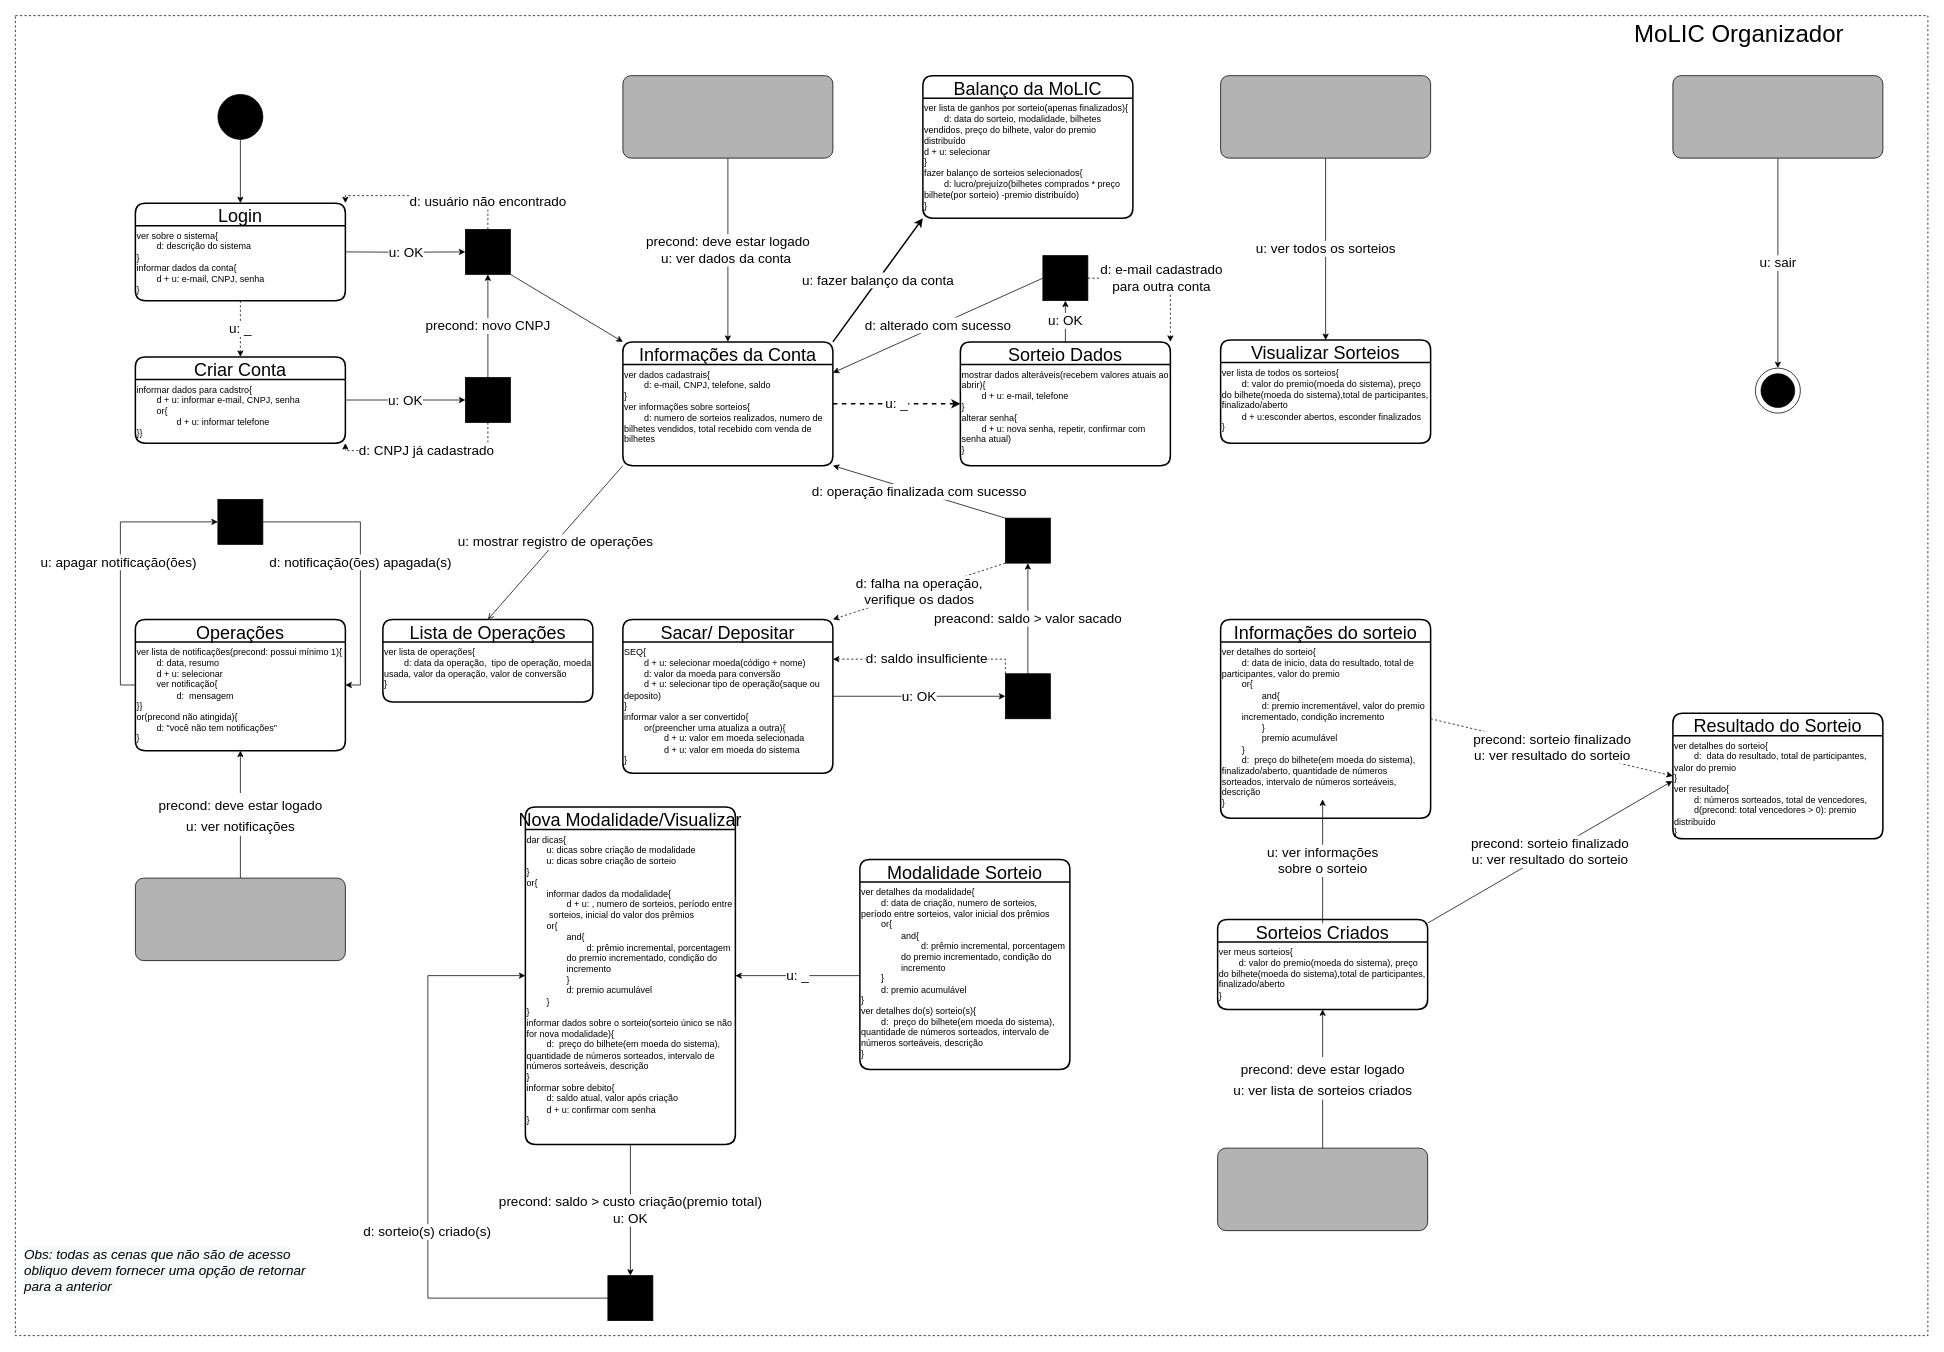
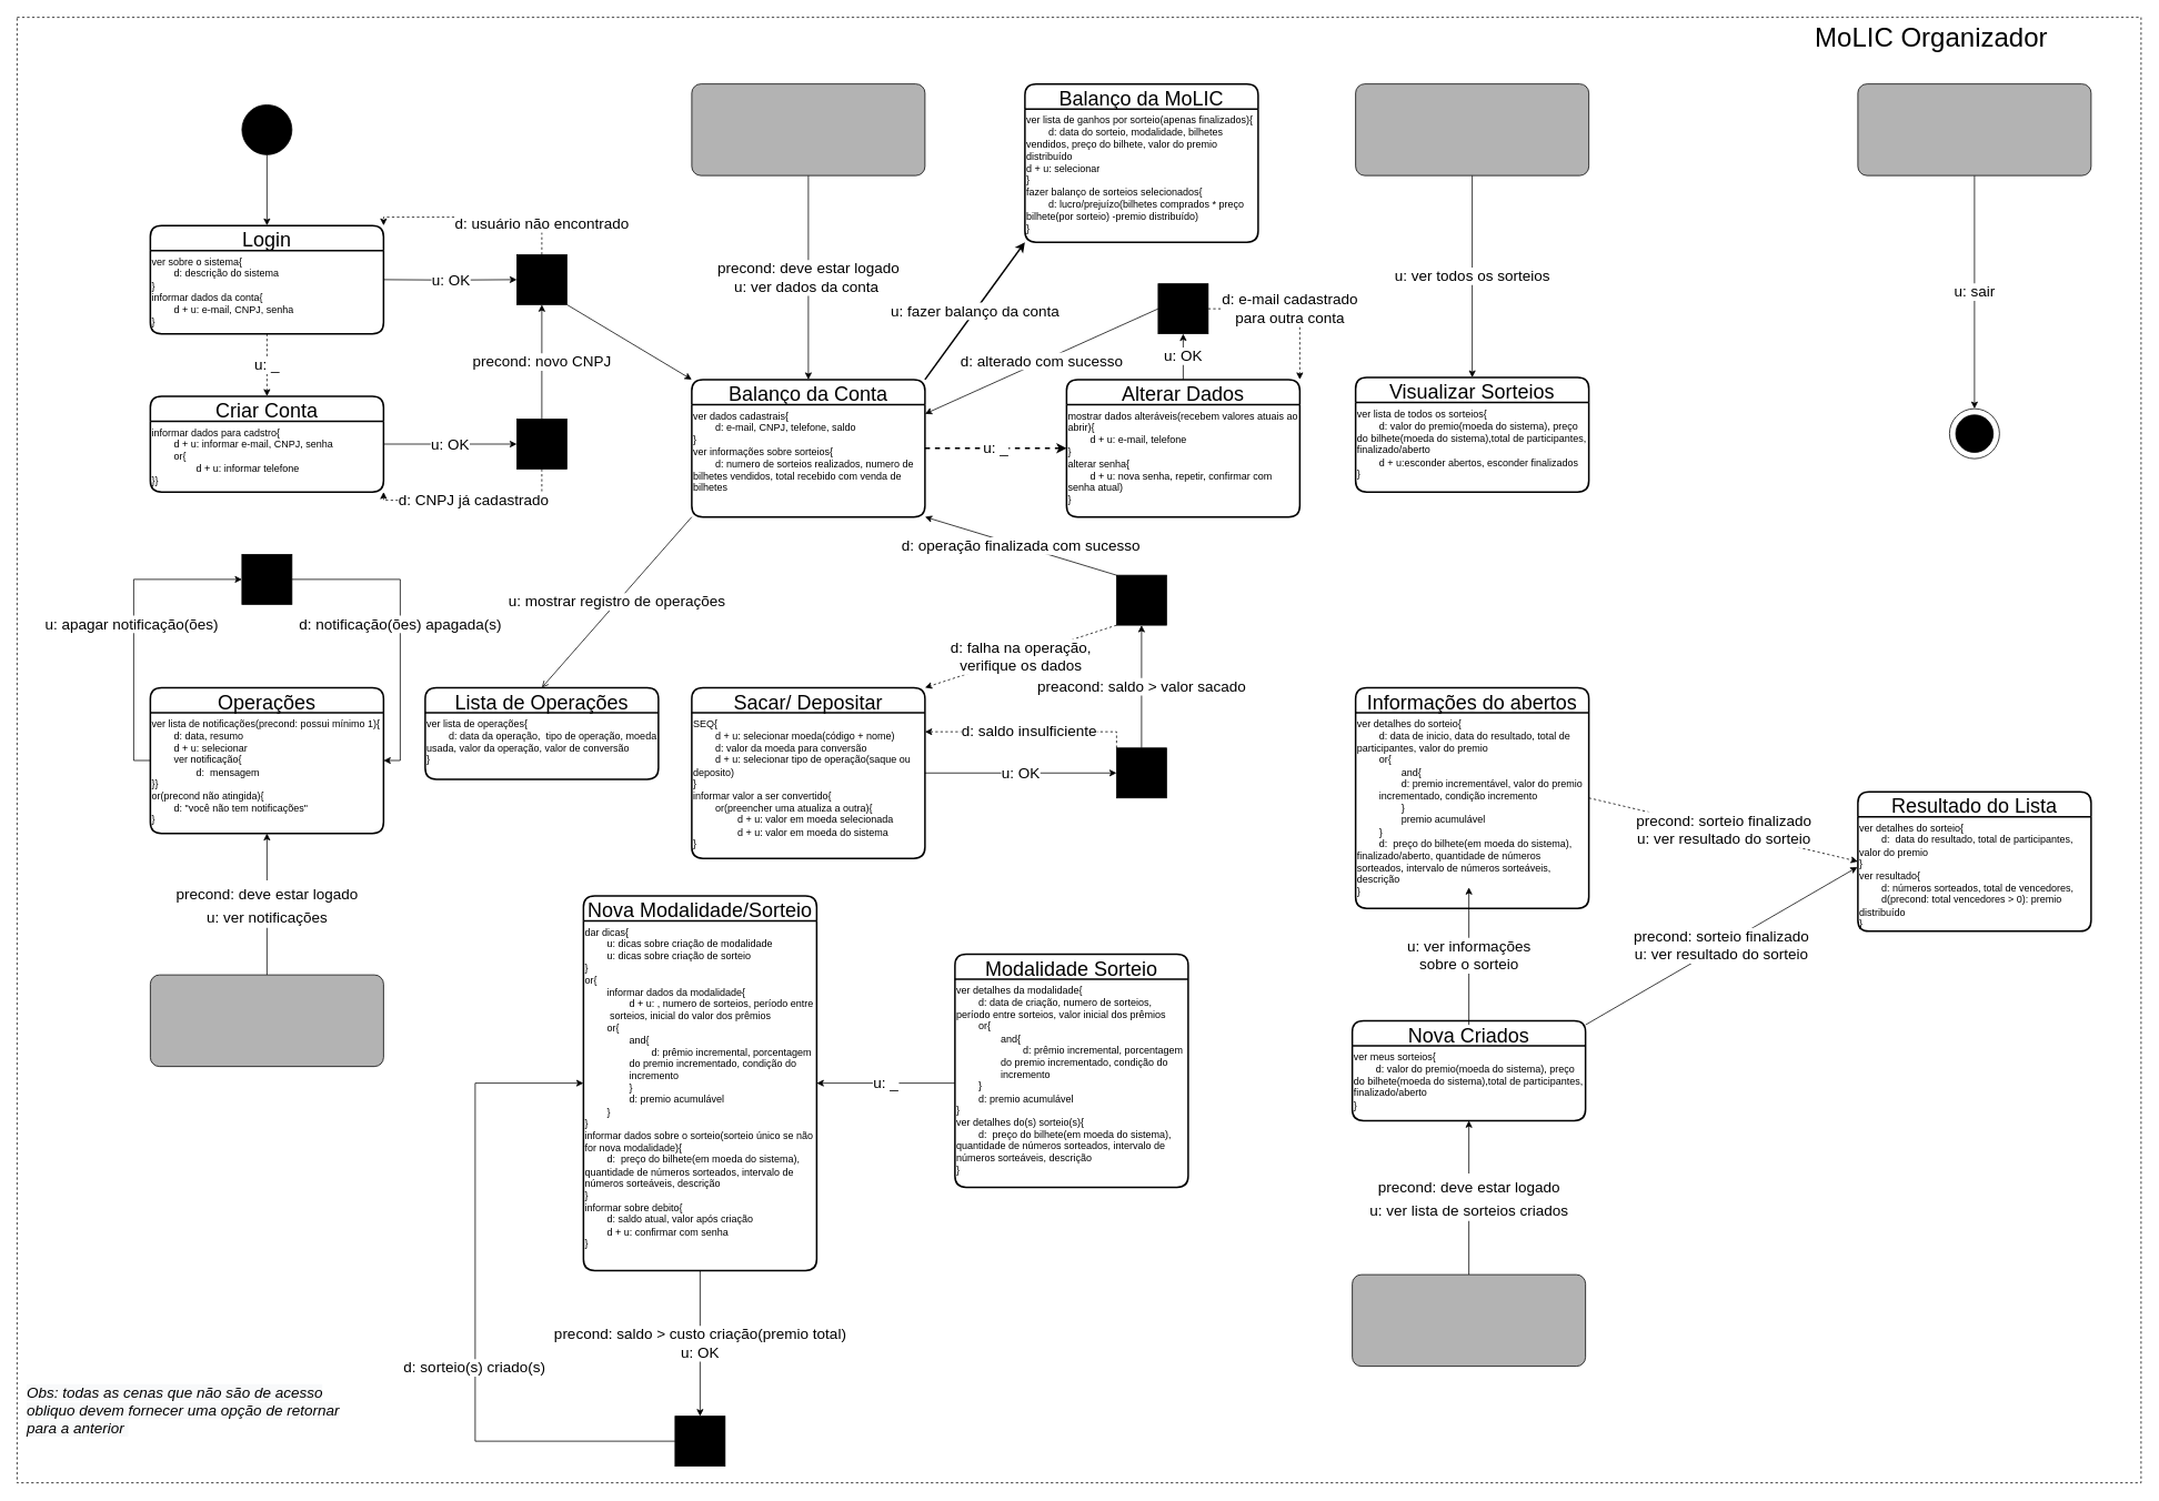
- <mxCell id="28" value="Informações da Conta" style="swimlane;childLayout=stackLayout;horizontal=1;startSize=30;horizontalStack=0;rounded=1;fontSize=24;fontStyle=0;strokeWidth=2;resizeParent=0;resizeLast=1;shadow=0;dashed=0;align=center;" parent="1" vertex="1"><mxGeometry x="830" y="455" width="280" height="165" as="geometry"><mxRectangle x="60" y="10" width="50" height="40" as="alternateBounds" /></mxGeometry></mxCell>
+ <mxCell id="28" value="Balanço da Conta" style="swimlane;childLayout=stackLayout;horizontal=1;startSize=30;horizontalStack=0;rounded=1;fontSize=24;fontStyle=0;strokeWidth=2;resizeParent=0;resizeLast=1;shadow=0;dashed=0;align=center;" parent="1" vertex="1"><mxGeometry x="830" y="455" width="280" height="165" as="geometry"><mxRectangle x="60" y="10" width="50" height="40" as="alternateBounds" /></mxGeometry></mxCell>
- <mxCell id="23" value="Sorteio Dados" style="swimlane;childLayout=stackLayout;horizontal=1;startSize=30;horizontalStack=0;rounded=1;fontSize=24;fontStyle=0;strokeWidth=2;resizeParent=0;resizeLast=1;shadow=0;dashed=0;align=center;" parent="1" vertex="1"><mxGeometry x="1280" y="455" width="280" height="165" as="geometry"><mxRectangle x="60" y="10" width="50" height="40" as="alternateBounds" /></mxGeometry></mxCell>
+ <mxCell id="23" value="Alterar Dados" style="swimlane;childLayout=stackLayout;horizontal=1;startSize=30;horizontalStack=0;rounded=1;fontSize=24;fontStyle=0;strokeWidth=2;resizeParent=0;resizeLast=1;shadow=0;dashed=0;align=center;" parent="1" vertex="1"><mxGeometry x="1280" y="455" width="280" height="165" as="geometry"><mxRectangle x="60" y="10" width="50" height="40" as="alternateBounds" /></mxGeometry></mxCell>
- <mxCell id="56" value="Informações do sorteio" style="swimlane;childLayout=stackLayout;horizontal=1;startSize=30;horizontalStack=0;rounded=1;fontSize=24;fontStyle=0;strokeWidth=2;resizeParent=0;resizeLast=1;shadow=0;dashed=0;align=center;" parent="1" vertex="1"><mxGeometry x="1627" y="825" width="280" height="265" as="geometry"><mxRectangle x="60" y="10" width="50" height="40" as="alternateBounds" /></mxGeometry></mxCell>
+ <mxCell id="56" value="Informações do abertos" style="swimlane;childLayout=stackLayout;horizontal=1;startSize=30;horizontalStack=0;rounded=1;fontSize=24;fontStyle=0;strokeWidth=2;resizeParent=0;resizeLast=1;shadow=0;dashed=0;align=center;" parent="1" vertex="1"><mxGeometry x="1627" y="825" width="280" height="265" as="geometry"><mxRectangle x="60" y="10" width="50" height="40" as="alternateBounds" /></mxGeometry></mxCell>
- <mxCell id="17" value="Resultado do Sorteio" style="swimlane;childLayout=stackLayout;horizontal=1;startSize=30;horizontalStack=0;rounded=1;fontSize=24;fontStyle=0;strokeWidth=2;resizeParent=0;resizeLast=1;shadow=0;dashed=0;align=center;" parent="1" vertex="1"><mxGeometry x="2230" y="950" width="280" height="167.5" as="geometry"><mxRectangle x="60" y="10" width="50" height="40" as="alternateBounds" /></mxGeometry></mxCell>
+ <mxCell id="17" value="Resultado do Lista" style="swimlane;childLayout=stackLayout;horizontal=1;startSize=30;horizontalStack=0;rounded=1;fontSize=24;fontStyle=0;strokeWidth=2;resizeParent=0;resizeLast=1;shadow=0;dashed=0;align=center;" parent="1" vertex="1"><mxGeometry x="2230" y="950" width="280" height="167.5" as="geometry"><mxRectangle x="60" y="10" width="50" height="40" as="alternateBounds" /></mxGeometry></mxCell>
- <mxCell id="13" value="Nova Modalidade/Visualizar" style="swimlane;childLayout=stackLayout;horizontal=1;startSize=30;horizontalStack=0;rounded=1;fontSize=24;fontStyle=0;strokeWidth=2;resizeParent=0;resizeLast=1;shadow=0;dashed=0;align=center;" parent="1" vertex="1"><mxGeometry x="700" y="1075" width="280" height="450" as="geometry"><mxRectangle x="60" y="10" width="50" height="40" as="alternateBounds" /></mxGeometry></mxCell>
+ <mxCell id="13" value="Nova Modalidade/Sorteio" style="swimlane;childLayout=stackLayout;horizontal=1;startSize=30;horizontalStack=0;rounded=1;fontSize=24;fontStyle=0;strokeWidth=2;resizeParent=0;resizeLast=1;shadow=0;dashed=0;align=center;" parent="1" vertex="1"><mxGeometry x="700" y="1075" width="280" height="450" as="geometry"><mxRectangle x="60" y="10" width="50" height="40" as="alternateBounds" /></mxGeometry></mxCell>
- <mxCell id="3" value="Sorteios Criados" style="swimlane;childLayout=stackLayout;horizontal=1;startSize=30;horizontalStack=0;rounded=1;fontSize=24;fontStyle=0;strokeWidth=2;resizeParent=0;resizeLast=1;shadow=0;dashed=0;align=center;" parent="1" vertex="1"><mxGeometry x="1623" y="1225" width="280" height="120" as="geometry"><mxRectangle x="60" y="10" width="50" height="40" as="alternateBounds" /></mxGeometry></mxCell>
+ <mxCell id="3" value="Nova Criados" style="swimlane;childLayout=stackLayout;horizontal=1;startSize=30;horizontalStack=0;rounded=1;fontSize=24;fontStyle=0;strokeWidth=2;resizeParent=0;resizeLast=1;shadow=0;dashed=0;align=center;" parent="1" vertex="1"><mxGeometry x="1623" y="1225" width="280" height="120" as="geometry"><mxRectangle x="60" y="10" width="50" height="40" as="alternateBounds" /></mxGeometry></mxCell>
